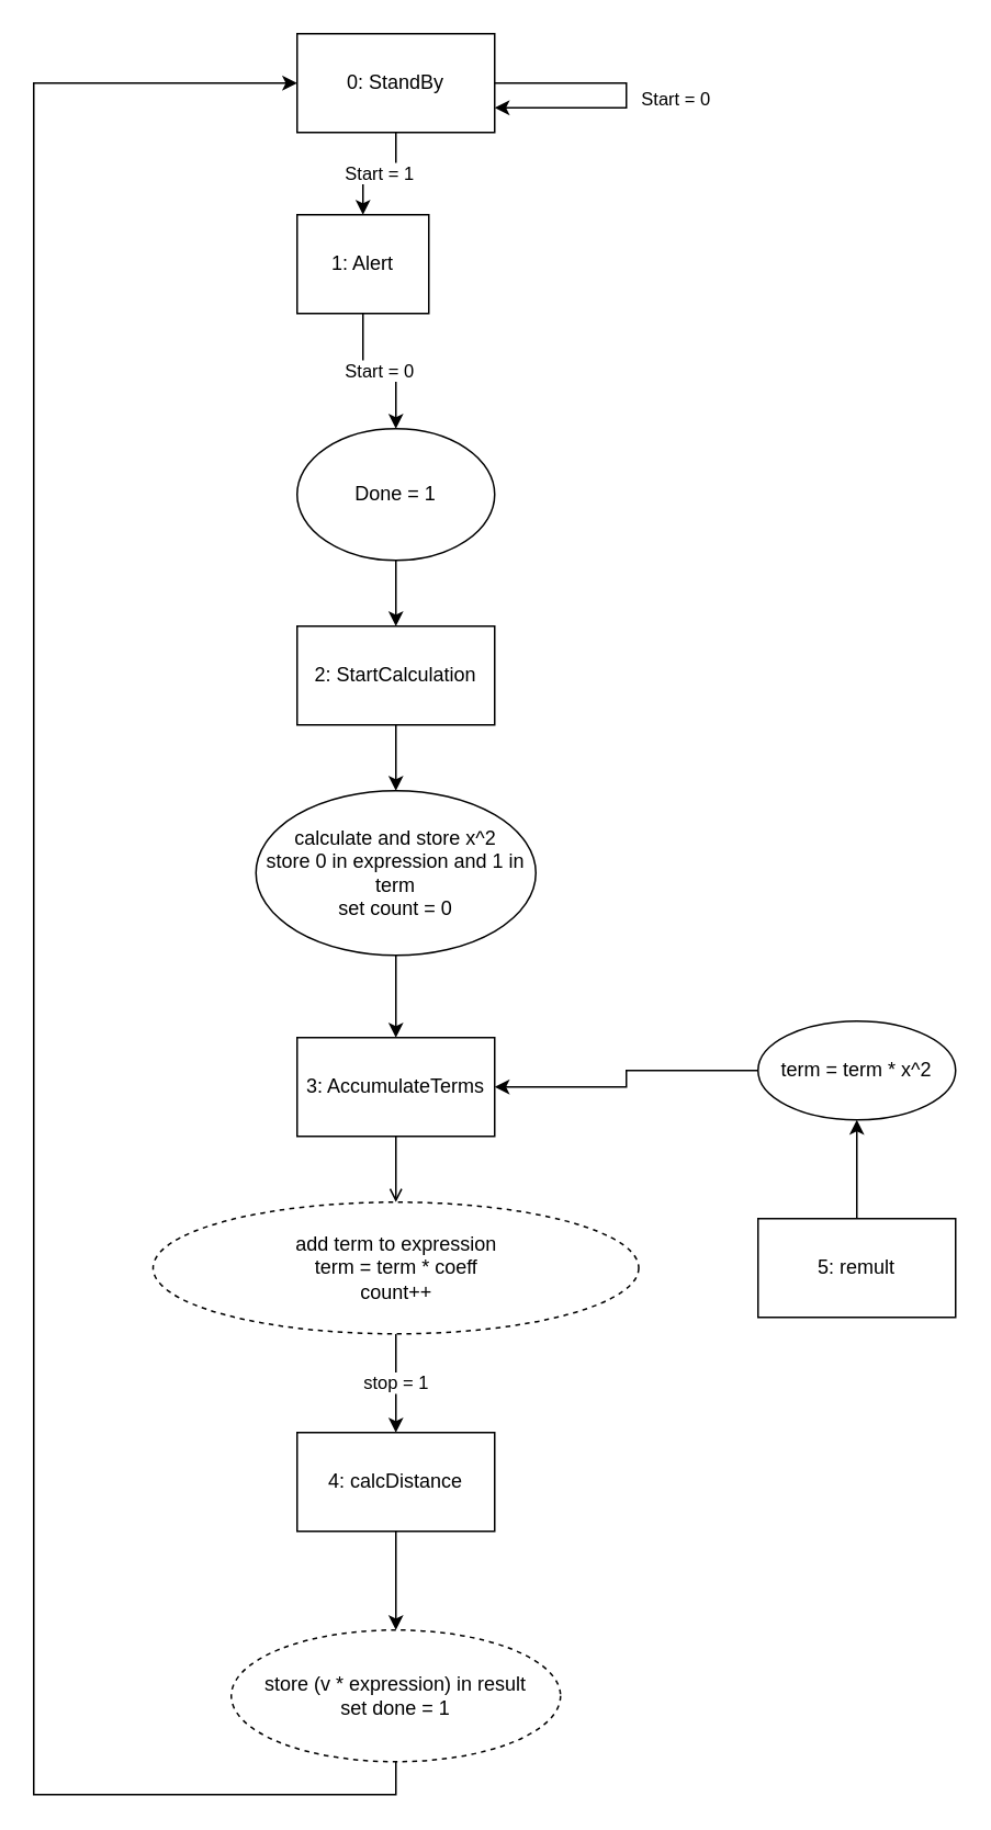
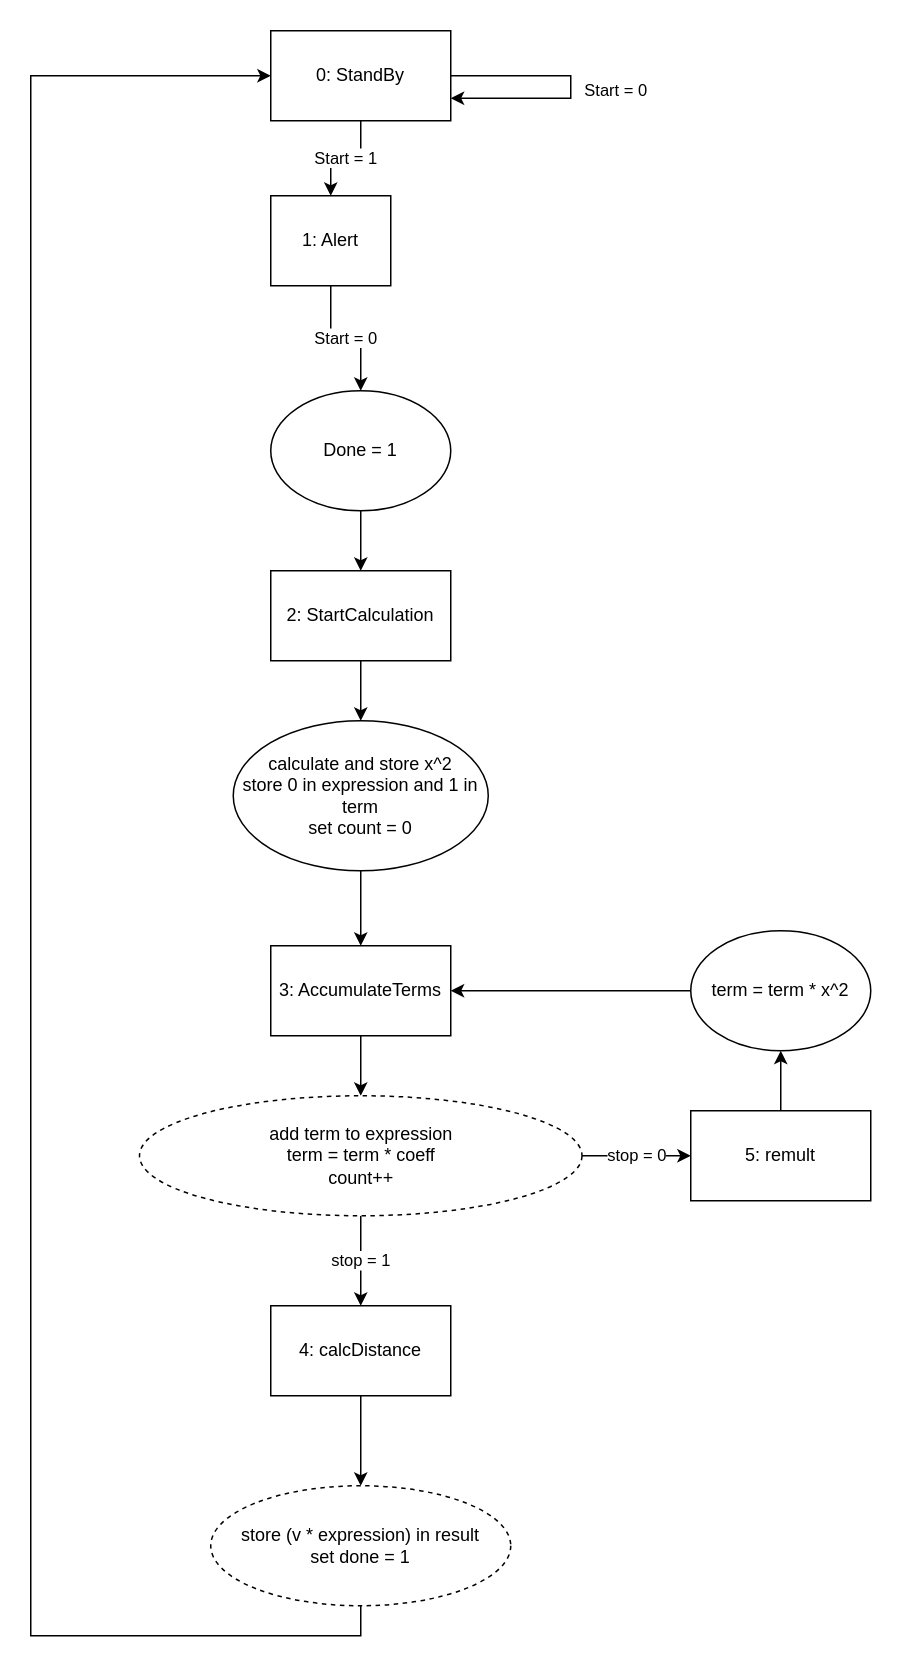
- <mxCell id="25" value="term = term * x^2" style="ellipse;whiteSpace=wrap;html=1;" vertex="1" parent="1"><mxGeometry x="460" y="620" width="120" height="60" as="geometry" /></mxCell>
+ <mxCell id="25" value="term = term * x^2" style="ellipse;whiteSpace=wrap;html=1;" vertex="1" parent="1"><mxGeometry x="460" y="620" width="120" height="80" as="geometry" /></mxCell>
- <mxCell id="13" style="edgeStyle=orthogonalEdgeStyle;rounded=0;orthogonalLoop=1;jettySize=auto;html=1;exitX=0.5;exitY=1;exitDx=0;exitDy=0;entryX=0.5;entryY=0;entryDx=0;entryDy=0;endArrow=open;" edge="1" parent="1" source="14" target="17"><mxGeometry relative="1" as="geometry" /></mxCell>
+ <mxCell id="13" style="edgeStyle=orthogonalEdgeStyle;rounded=0;orthogonalLoop=1;jettySize=auto;html=1;exitX=0.5;exitY=1;exitDx=0;exitDy=0;entryX=0.5;entryY=0;entryDx=0;entryDy=0;" edge="1" parent="1" source="14" target="17"><mxGeometry relative="1" as="geometry" /></mxCell>
+ <mxCell id="16" value="stop = 0" style="edgeStyle=orthogonalEdgeStyle;rounded=0;orthogonalLoop=1;jettySize=auto;html=1;exitX=1;exitY=0.5;exitDx=0;exitDy=0;entryX=0;entryY=0.5;entryDx=0;entryDy=0;" edge="1" parent="1" source="17" target="23"><mxGeometry relative="1" as="geometry" /></mxCell>
